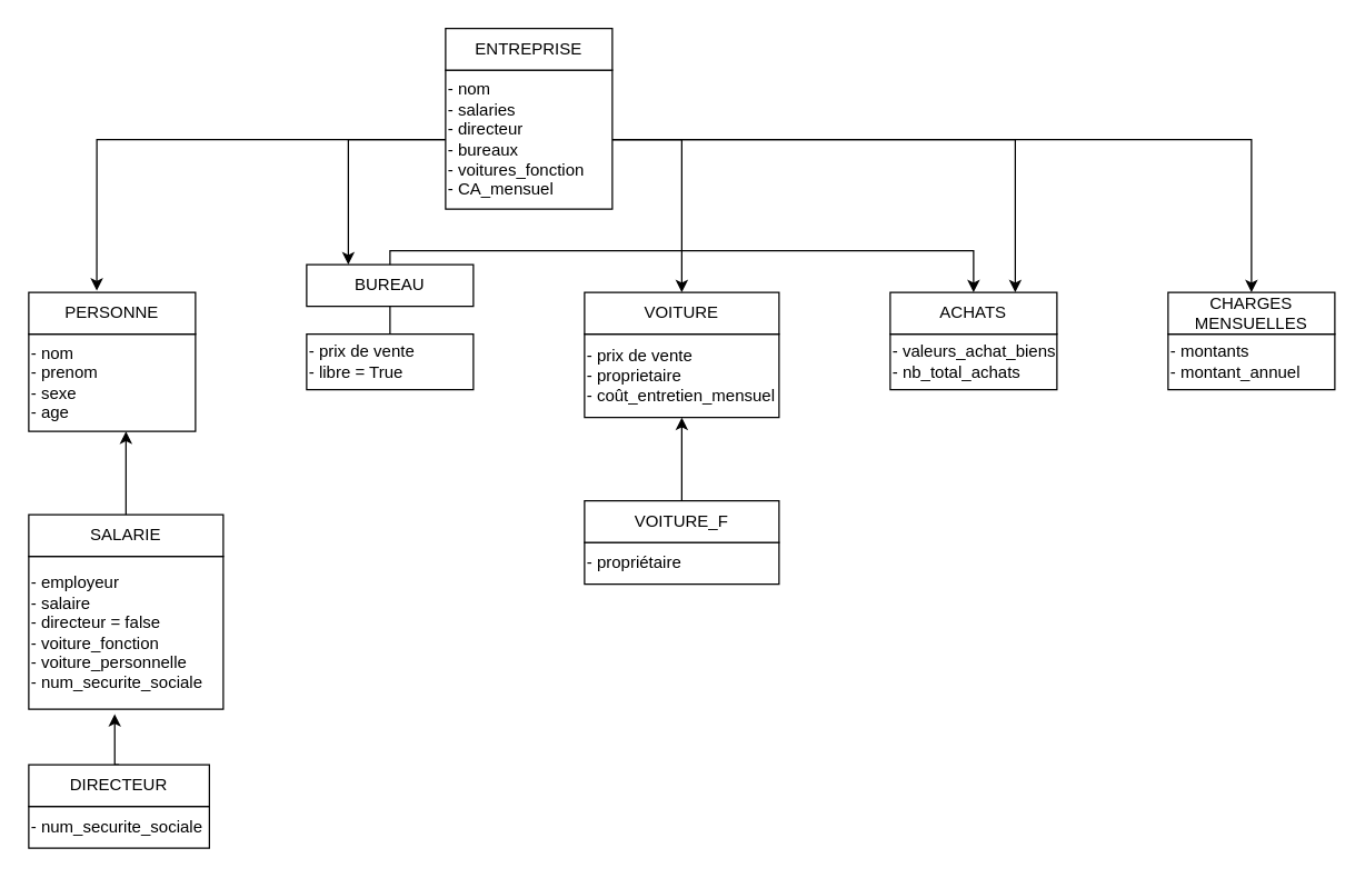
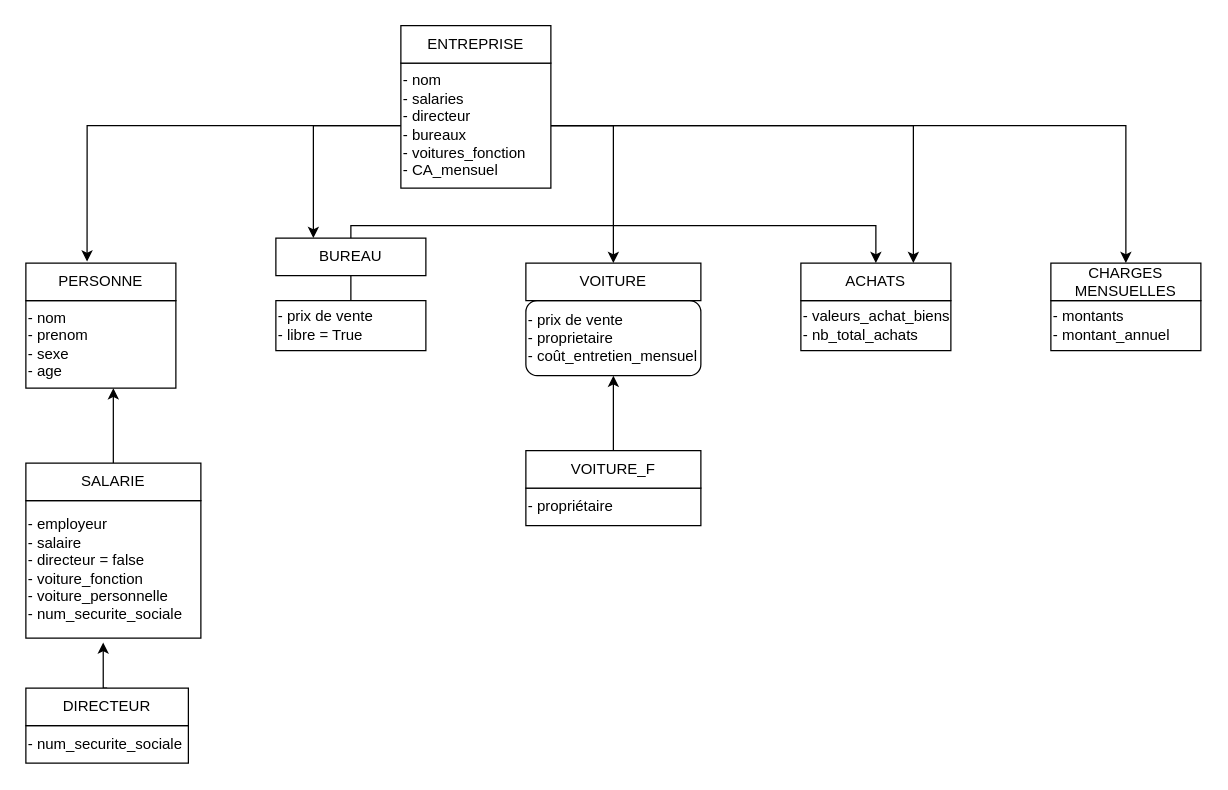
- <mxCell id="18" value="&lt;div&gt;- prix de vente&lt;/div&gt;&lt;div&gt;- proprietaire&lt;/div&gt;&lt;div&gt;- coût_entretien_mensuel&lt;br&gt;&lt;/div&gt;" style="rounded=0;whiteSpace=wrap;html=1;align=left;" vertex="1" parent="1"><mxGeometry x="420" y="240" width="140" height="60" as="geometry" /></mxCell>
+ <mxCell id="18" value="&lt;div&gt;- prix de vente&lt;/div&gt;&lt;div&gt;- proprietaire&lt;/div&gt;&lt;div&gt;- coût_entretien_mensuel&lt;br&gt;&lt;/div&gt;" style="whiteSpace=wrap;html=1;align=left;rounded=1;" vertex="1" parent="1"><mxGeometry x="420" y="240" width="140" height="60" as="geometry" /></mxCell>
